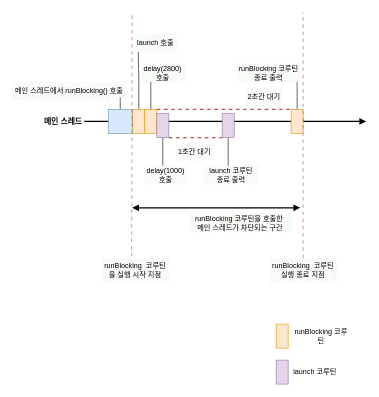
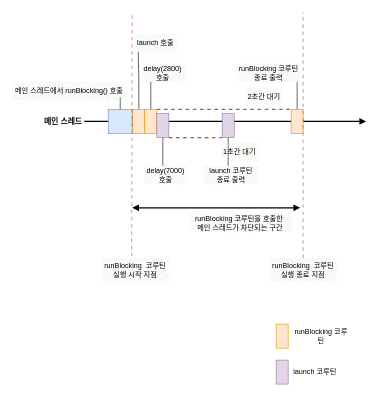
- <mxCell id="32" value="1초간 대기" style="text;html=1;align=center;verticalAlign=middle;whiteSpace=wrap;rounded=0;fillColor=#d5e8d4;strokeColor=none;sketch=1;curveFitting=1;jiggle=2;" vertex="1" parent="1"><mxGeometry x="294" y="237" width="60" height="30" as="geometry" /></mxCell>
+ <mxCell id="32" value="1초간 대기" style="text;html=1;align=center;verticalAlign=middle;whiteSpace=wrap;rounded=0;fillColor=#d5e8d4;strokeColor=none;sketch=1;curveFitting=1;jiggle=2;" vertex="1" parent="1"><mxGeometry x="369" y="237" width="60" height="30" as="geometry" /></mxCell>
- <mxCell id="33" value="delay(1000) 호출" style="text;html=1;align=center;verticalAlign=middle;whiteSpace=wrap;rounded=0;fillColor=#d5e8d4;strokeColor=none;sketch=1;curveFitting=1;jiggle=2;" vertex="1" parent="1"><mxGeometry x="241" y="276" width="70" height="30" as="geometry" /></mxCell>
+ <mxCell id="33" value="delay(7000) 호출" style="text;html=1;align=center;verticalAlign=middle;whiteSpace=wrap;rounded=0;fillColor=#d5e8d4;strokeColor=none;sketch=1;curveFitting=1;jiggle=2;" vertex="1" parent="1"><mxGeometry x="241" y="276" width="70" height="30" as="geometry" /></mxCell>
- <mxCell id="14" value="runBlocking&amp;nbsp; 코루틴을 실행 시작 지점" style="text;html=1;align=center;verticalAlign=middle;whiteSpace=wrap;rounded=0;fillColor=#d5e8d4;strokeColor=none;sketch=1;curveFitting=1;jiggle=2;" vertex="1" parent="1"><mxGeometry x="170" y="430" width="110" height="40" as="geometry" /></mxCell>
+ <mxCell id="14" value="runBlocking&amp;nbsp; 코루틴 실행 시작 지점" style="text;html=1;align=center;verticalAlign=middle;whiteSpace=wrap;rounded=0;fillColor=#d5e8d4;strokeColor=none;sketch=1;curveFitting=1;jiggle=2;" vertex="1" parent="1"><mxGeometry x="170" y="430" width="110" height="40" as="geometry" /></mxCell>
